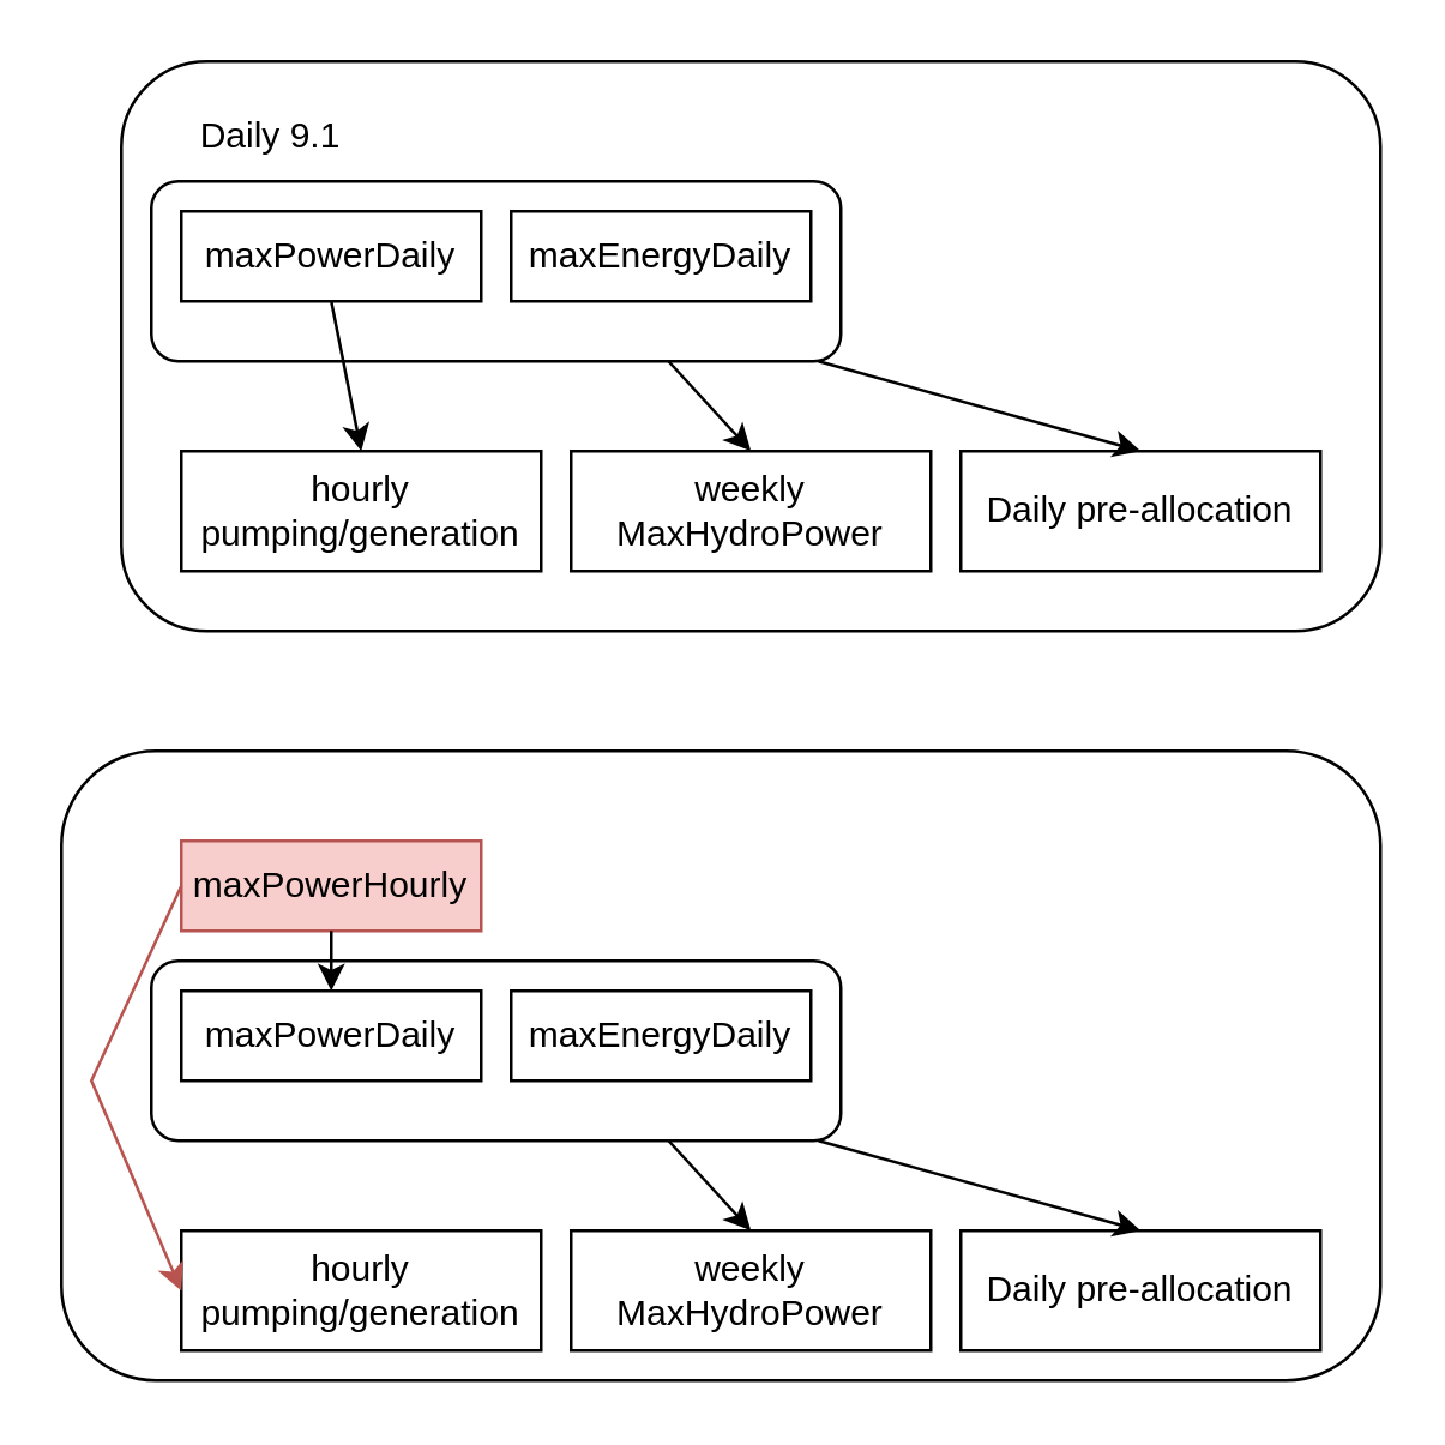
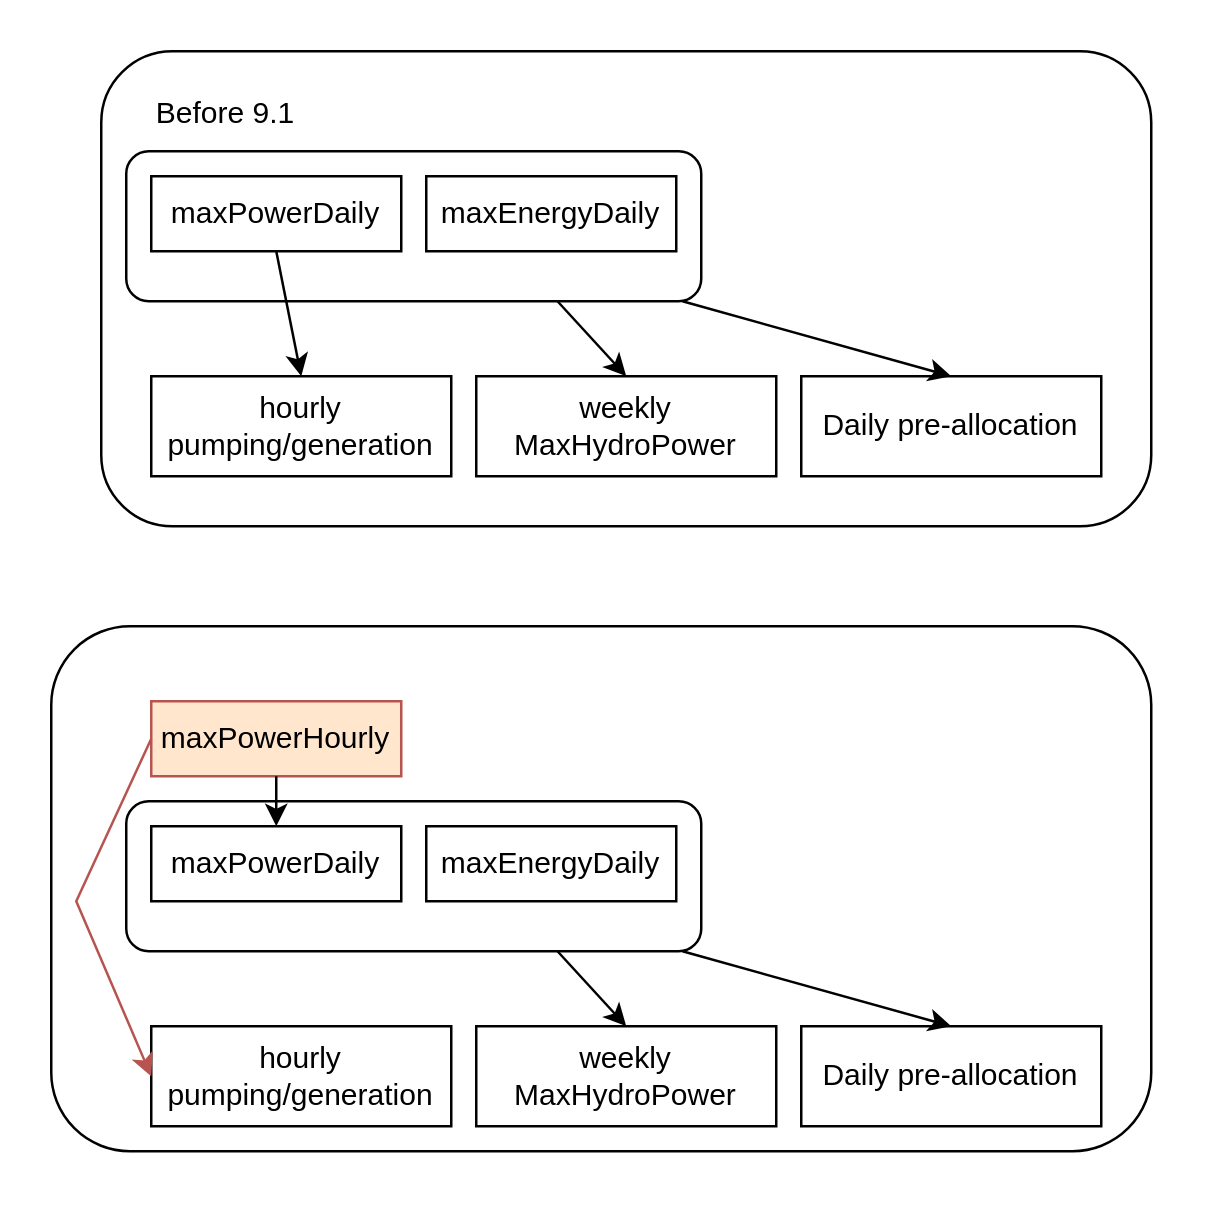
- <mxCell id="4" value="Daily 9.1" style="text;html=1;align=center;verticalAlign=middle;whiteSpace=wrap;rounded=0;" parent="1" vertex="1"><mxGeometry x="60" y="30" width="60" height="30" as="geometry" /></mxCell>
+ <mxCell id="4" value="Before 9.1" style="text;html=1;align=center;verticalAlign=middle;whiteSpace=wrap;rounded=0;" parent="1" vertex="1"><mxGeometry x="60" y="30" width="60" height="30" as="geometry" /></mxCell>
- <mxCell id="22" value="maxPowerHourly" style="rounded=0;whiteSpace=wrap;html=1;fillColor=#f8cecc;strokeColor=#b85450;" parent="1" vertex="1"><mxGeometry x="60" y="280" width="100" height="30" as="geometry" /></mxCell>
+ <mxCell id="22" value="maxPowerHourly" style="rounded=0;whiteSpace=wrap;html=1;fillColor=#ffe6cc;strokeColor=#b85450;" parent="1" vertex="1"><mxGeometry x="60" y="280" width="100" height="30" as="geometry" /></mxCell>
